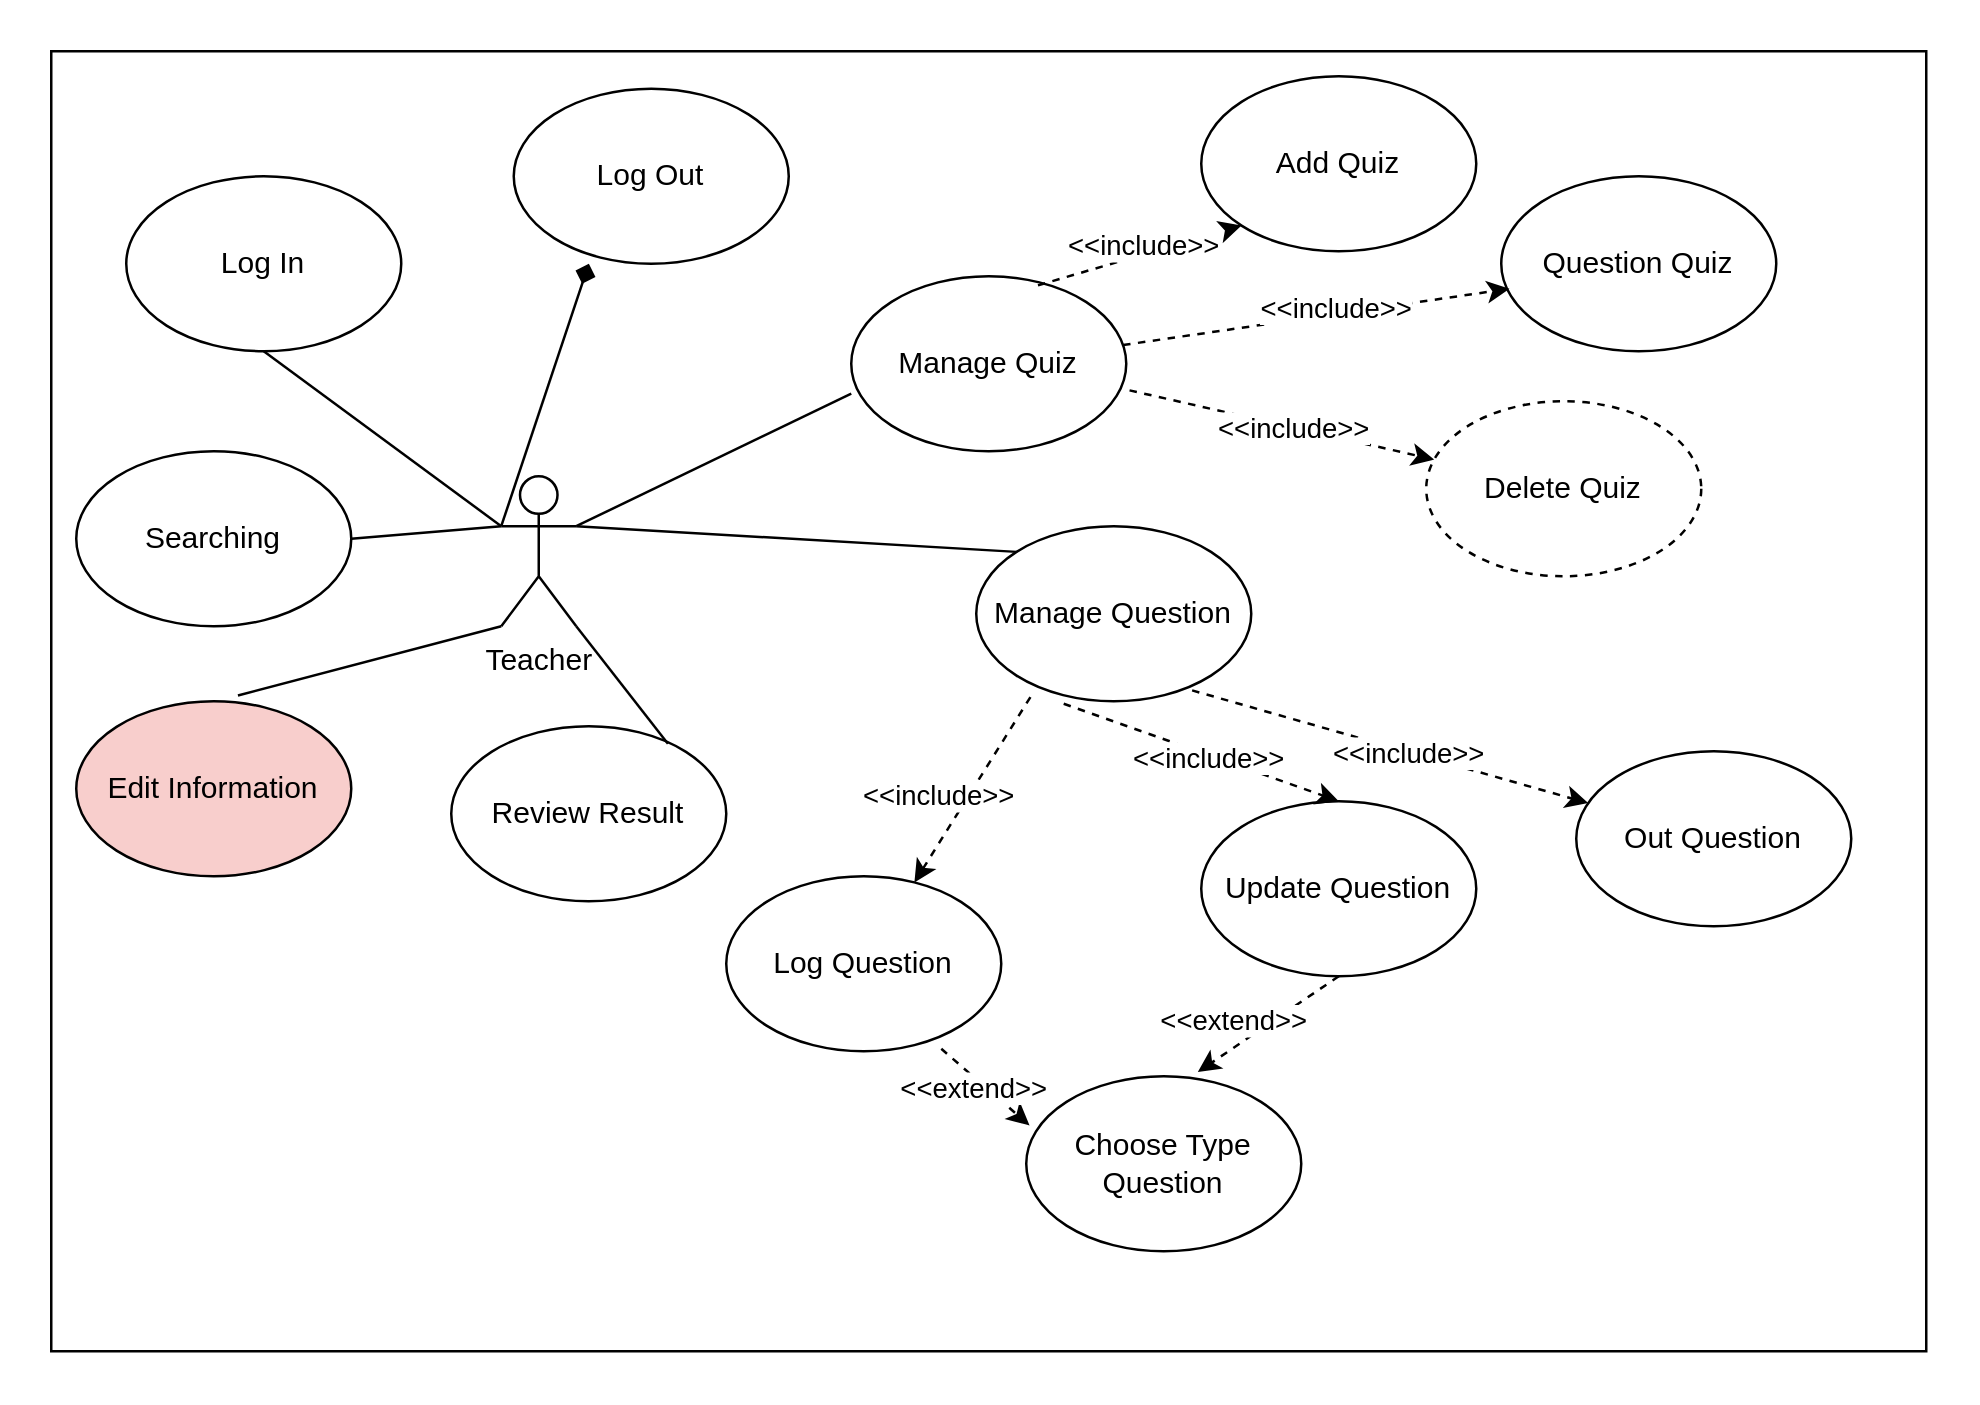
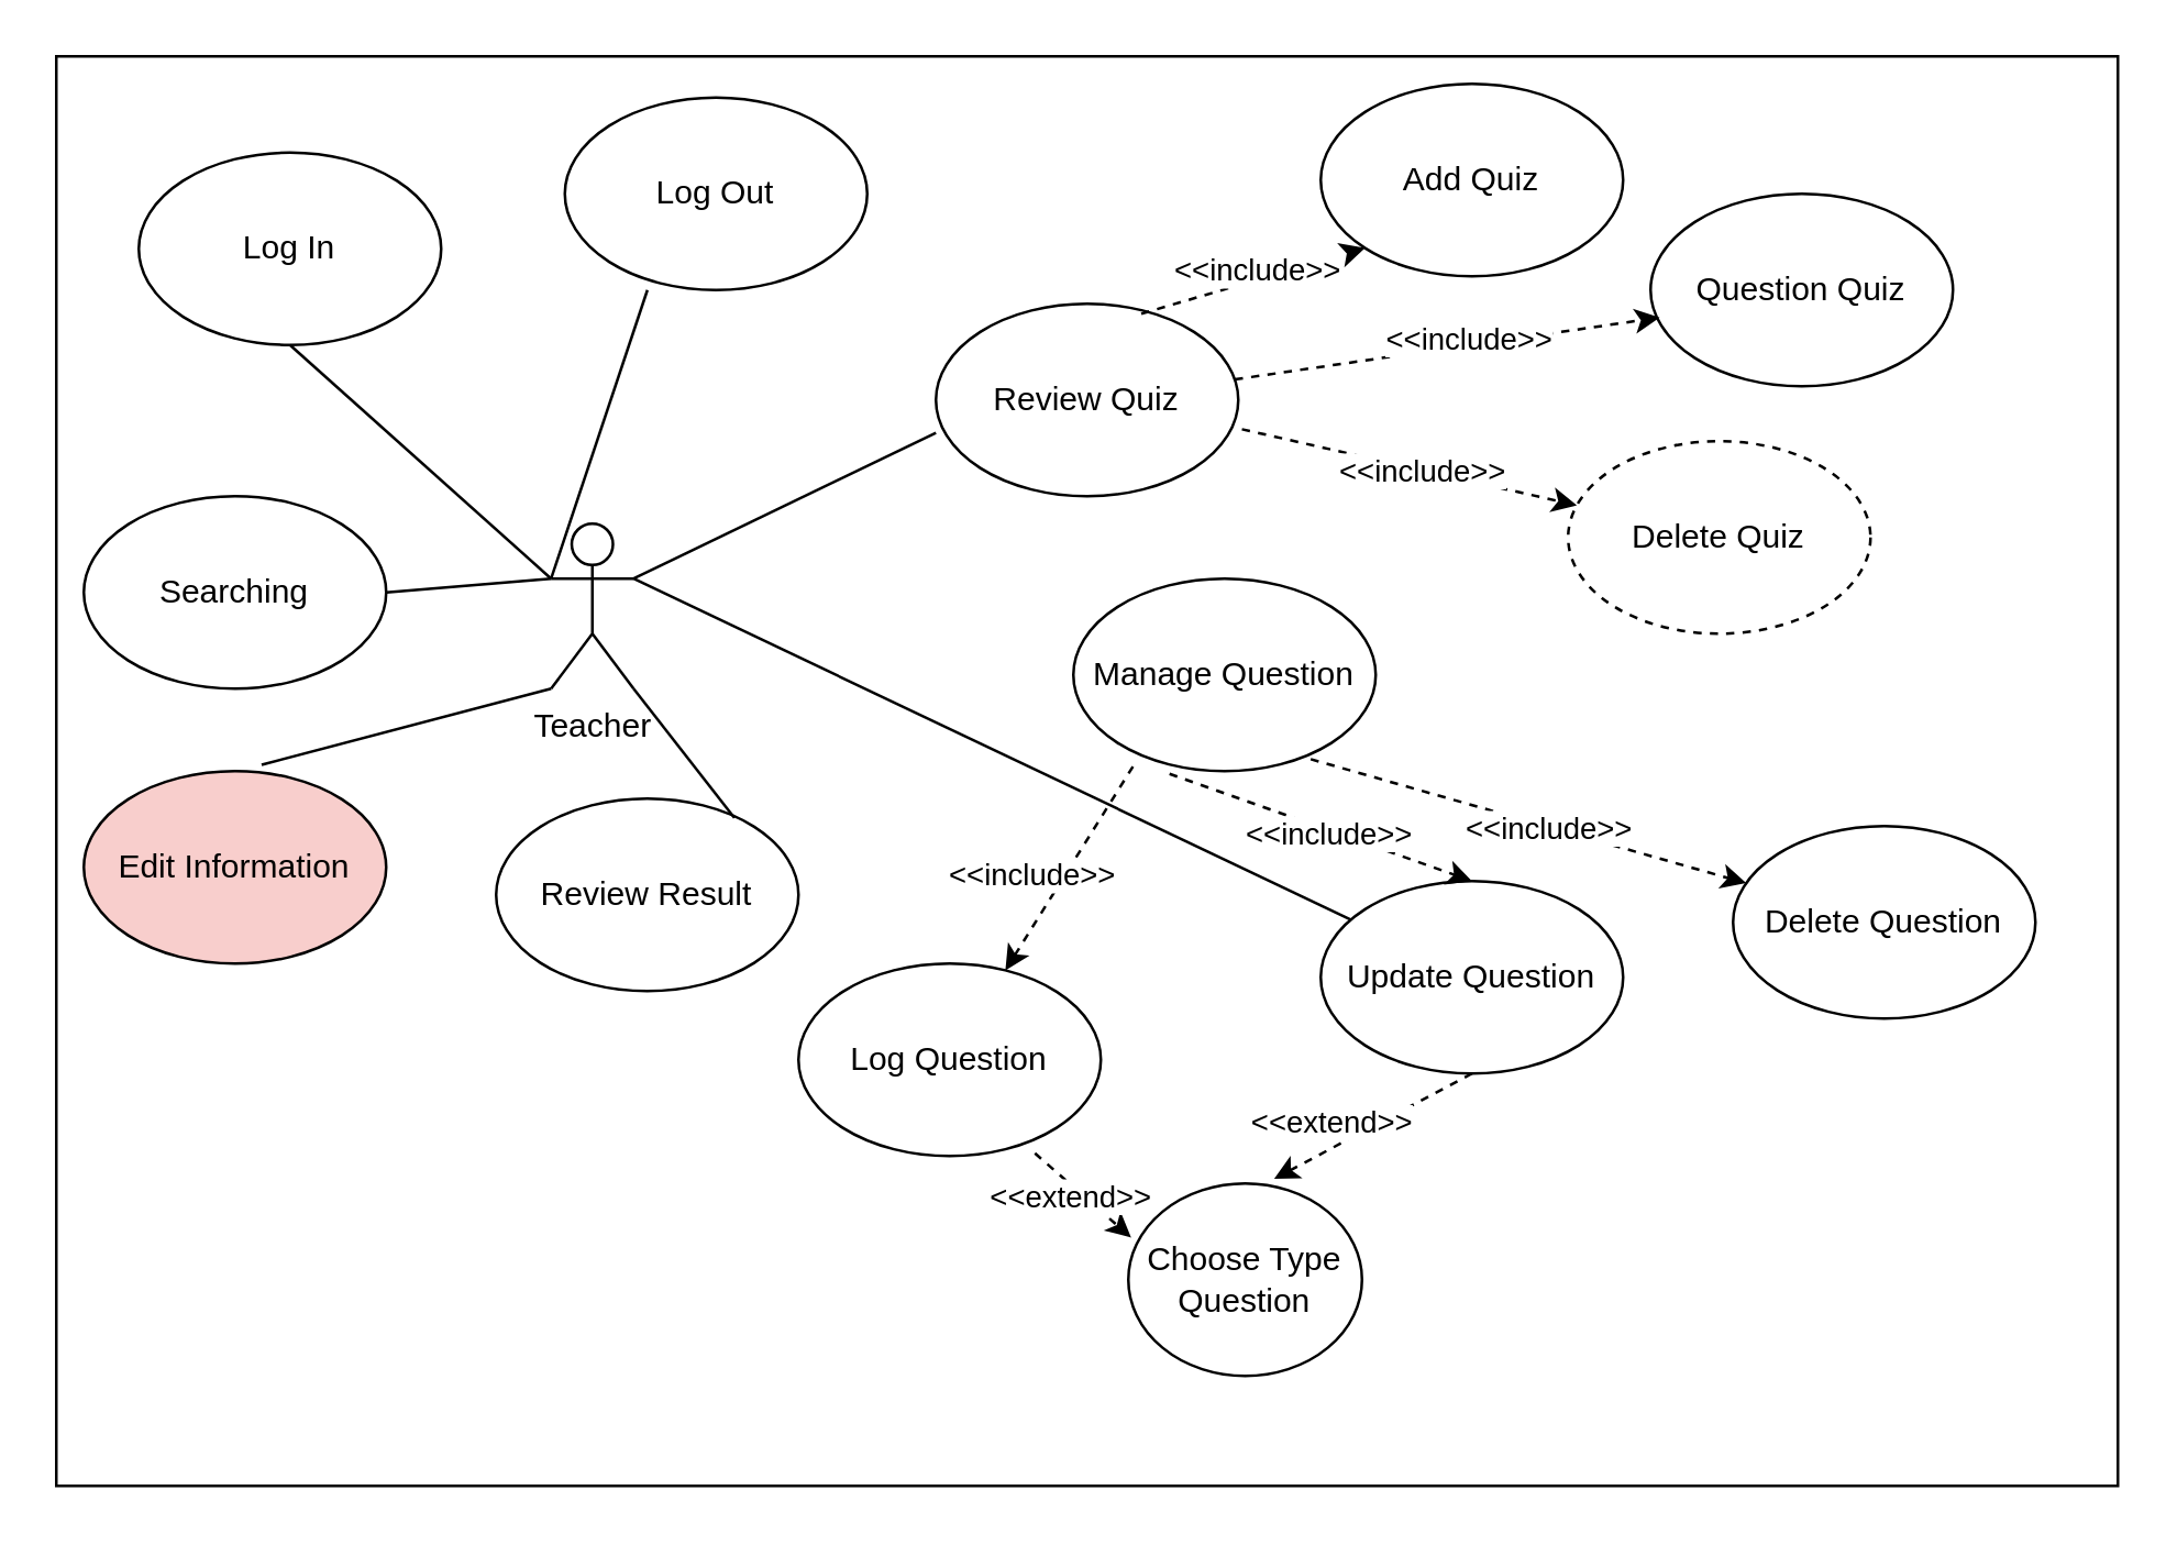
- <mxCell id="4" value="Log In" style="ellipse;whiteSpace=wrap;html=1;" parent="1" vertex="1"><mxGeometry x="50" y="70" width="110" height="70" as="geometry" /></mxCell>
+ <mxCell id="4" value="Log In" style="ellipse;whiteSpace=wrap;html=1;" parent="1" vertex="1"><mxGeometry x="50" y="55" width="110" height="70" as="geometry" /></mxCell>
- <mxCell id="7" value="" style="endArrow=diamond;html=1;exitX=0;exitY=0.333;exitDx=0;exitDy=0;exitPerimeter=0;entryX=0.273;entryY=1;entryDx=0;entryDy=0;entryPerimeter=0;" parent="1" source="3" target="5" edge="1"><mxGeometry width="50" height="50" relative="1" as="geometry"><mxPoint x="390" y="300" as="sourcePoint" /><mxPoint x="440" y="250" as="targetPoint" /></mxGeometry></mxCell>
+ <mxCell id="7" value="" style="endArrow=none;html=1;exitX=0;exitY=0.333;exitDx=0;exitDy=0;exitPerimeter=0;entryX=0.273;entryY=1;entryDx=0;entryDy=0;entryPerimeter=0;" parent="1" source="3" target="5" edge="1"><mxGeometry width="50" height="50" relative="1" as="geometry"><mxPoint x="390" y="300" as="sourcePoint" /><mxPoint x="440" y="250" as="targetPoint" /></mxGeometry></mxCell>
- <mxCell id="8" value="Manage Quiz" style="ellipse;whiteSpace=wrap;html=1;" parent="1" vertex="1"><mxGeometry x="340" y="110" width="110" height="70" as="geometry" /></mxCell>
+ <mxCell id="8" value="Review Quiz" style="ellipse;whiteSpace=wrap;html=1;" parent="1" vertex="1"><mxGeometry x="340" y="110" width="110" height="70" as="geometry" /></mxCell>
- <mxCell id="20" value="" style="endArrow=none;html=1;entryX=0;entryY=0;entryDx=0;entryDy=0;exitX=1;exitY=0.333;exitDx=0;exitDy=0;exitPerimeter=0;" parent="1" source="3" target="10" edge="1"><mxGeometry width="50" height="50" relative="1" as="geometry"><mxPoint x="240" y="220" as="sourcePoint" /><mxPoint x="350" y="166.97" as="targetPoint" /></mxGeometry></mxCell>
+ <mxCell id="20" value="" style="endArrow=none;html=1;exitX=1;exitY=0.333;exitDx=0;exitDy=0;exitPerimeter=0;" parent="1" source="3" target="12" edge="1"><mxGeometry width="50" height="50" relative="1" as="geometry"><mxPoint x="240" y="220" as="sourcePoint" /><mxPoint x="350" y="166.97" as="targetPoint" /></mxGeometry></mxCell>
- <mxCell id="11" value="Out Question" style="ellipse;whiteSpace=wrap;html=1;" parent="1" vertex="1"><mxGeometry x="630" y="300" width="110" height="70" as="geometry" /></mxCell>
+ <mxCell id="11" value="Delete Question" style="ellipse;whiteSpace=wrap;html=1;" parent="1" vertex="1"><mxGeometry x="630" y="300" width="110" height="70" as="geometry" /></mxCell>
- <mxCell id="23" value="Choose Type Question" style="ellipse;whiteSpace=wrap;html=1;" parent="1" vertex="1"><mxGeometry x="410" y="430" width="110" height="70" as="geometry" /></mxCell>
+ <mxCell id="23" value="Choose Type Question" style="ellipse;whiteSpace=wrap;html=1;" parent="1" vertex="1"><mxGeometry x="410" y="430" width="85" height="70" as="geometry" /></mxCell>
